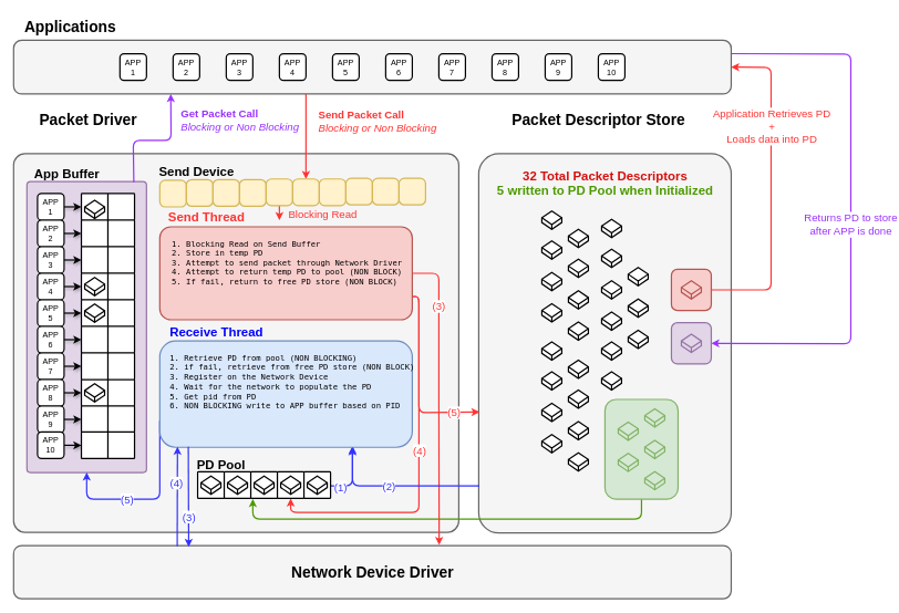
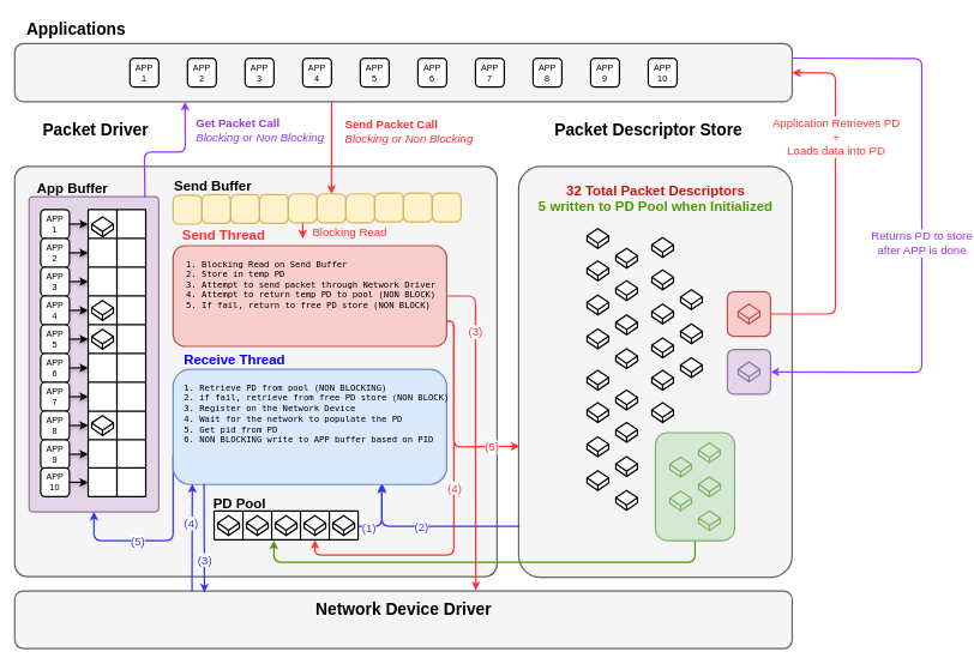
- <mxCell id="48" value="&lt;span style=&quot;color: rgb(0, 0, 0); font-size: 19px;&quot;&gt;Send Device&lt;/span&gt;" style="text;align=center;verticalAlign=middle;resizable=0;points=[];autosize=1;fontStyle=1;fontSize=23;rounded=1;shadow=0;glass=1;html=1;strokeWidth=2;" parent="1" vertex="1"><mxGeometry x="230" y="237" width="130" height="40" as="geometry" /></mxCell>
+ <mxCell id="48" value="&lt;span style=&quot;color: rgb(0, 0, 0); font-size: 19px;&quot;&gt;Send Buffer&lt;/span&gt;" style="text;align=center;verticalAlign=middle;resizable=0;points=[];autosize=1;fontStyle=1;fontSize=23;rounded=1;shadow=0;glass=1;html=1;strokeWidth=2;" parent="1" vertex="1"><mxGeometry x="230" y="237" width="130" height="40" as="geometry" /></mxCell>
- <mxCell id="24" value="&lt;font color=&quot;#000000&quot;&gt;Network Device Driver&lt;/font&gt;" style="text;align=center;verticalAlign=middle;resizable=0;points=[];autosize=1;fontStyle=1;fontSize=23;rounded=1;shadow=0;glass=1;html=1;strokeWidth=2;" parent="1" vertex="1"><mxGeometry x="420" y="841" width="280" height="40" as="geometry" /></mxCell>
+ <mxCell id="24" value="&lt;font color=&quot;#000000&quot;&gt;Network Device Driver&lt;/font&gt;" style="text;align=center;verticalAlign=middle;resizable=0;points=[];autosize=1;fontStyle=1;fontSize=23;rounded=1;shadow=0;glass=1;html=1;strokeWidth=2;" parent="1" vertex="1"><mxGeometry x="420" y="826" width="280" height="40" as="geometry" /></mxCell>
